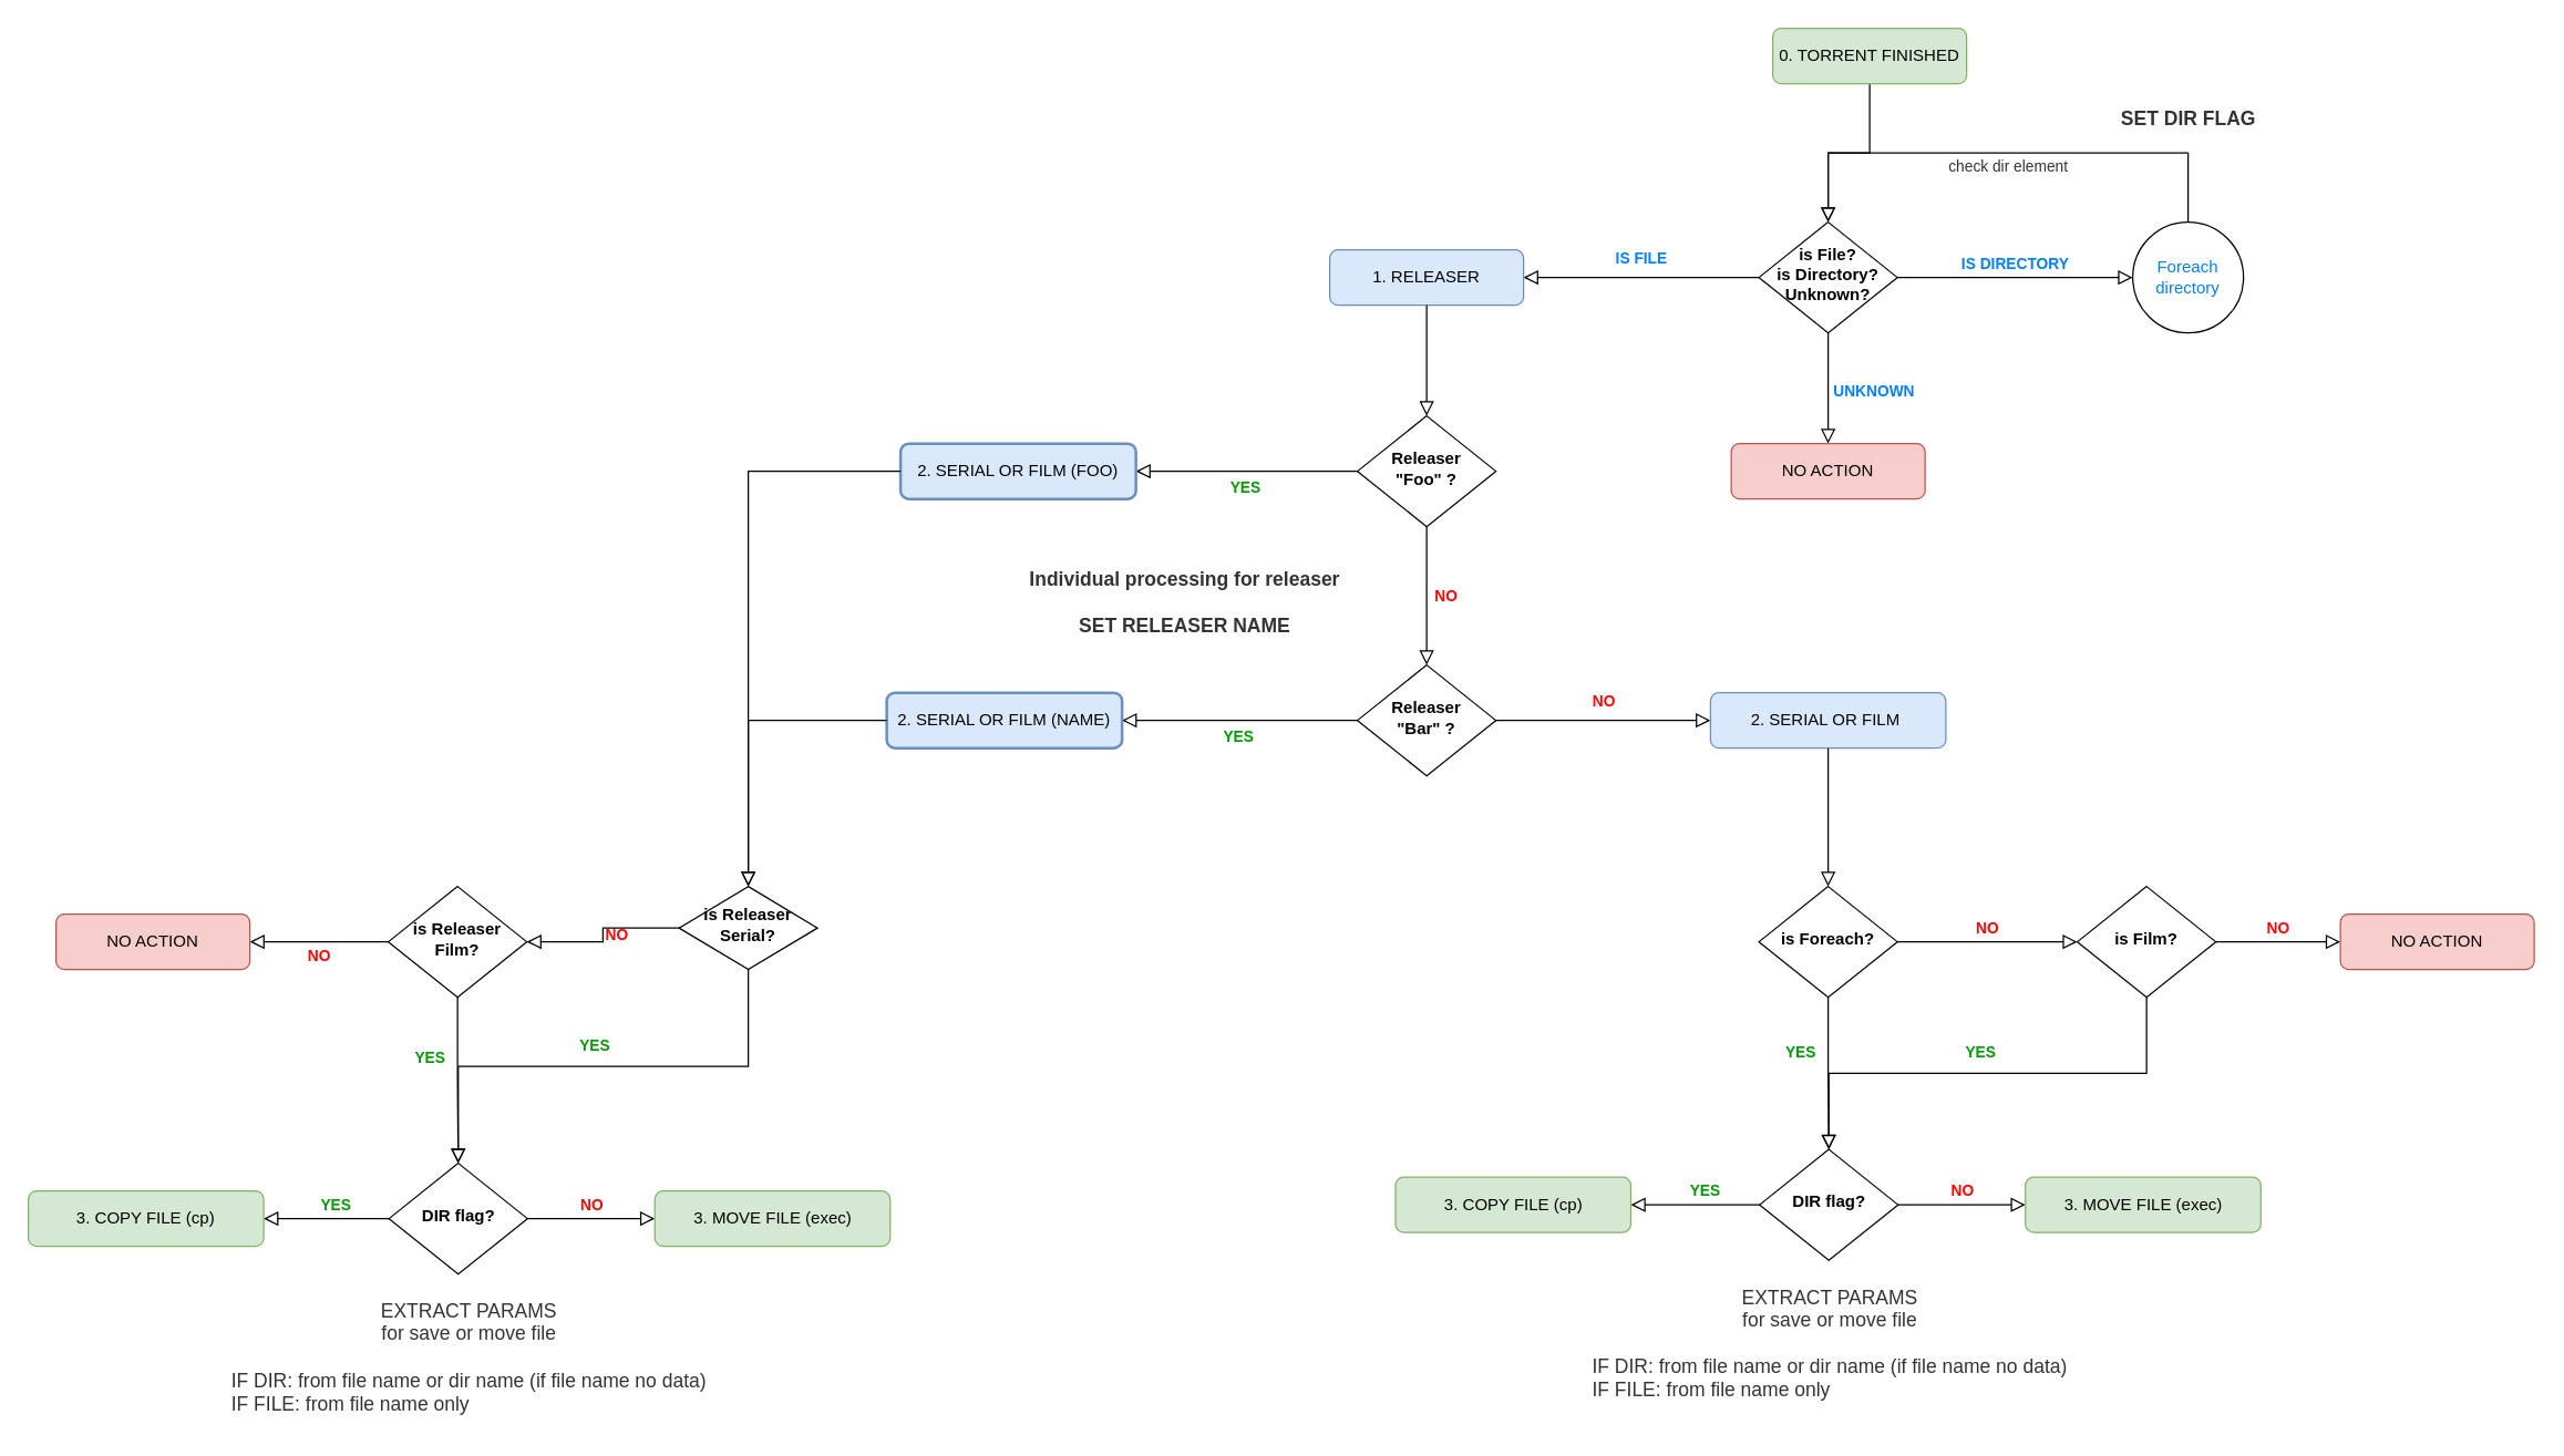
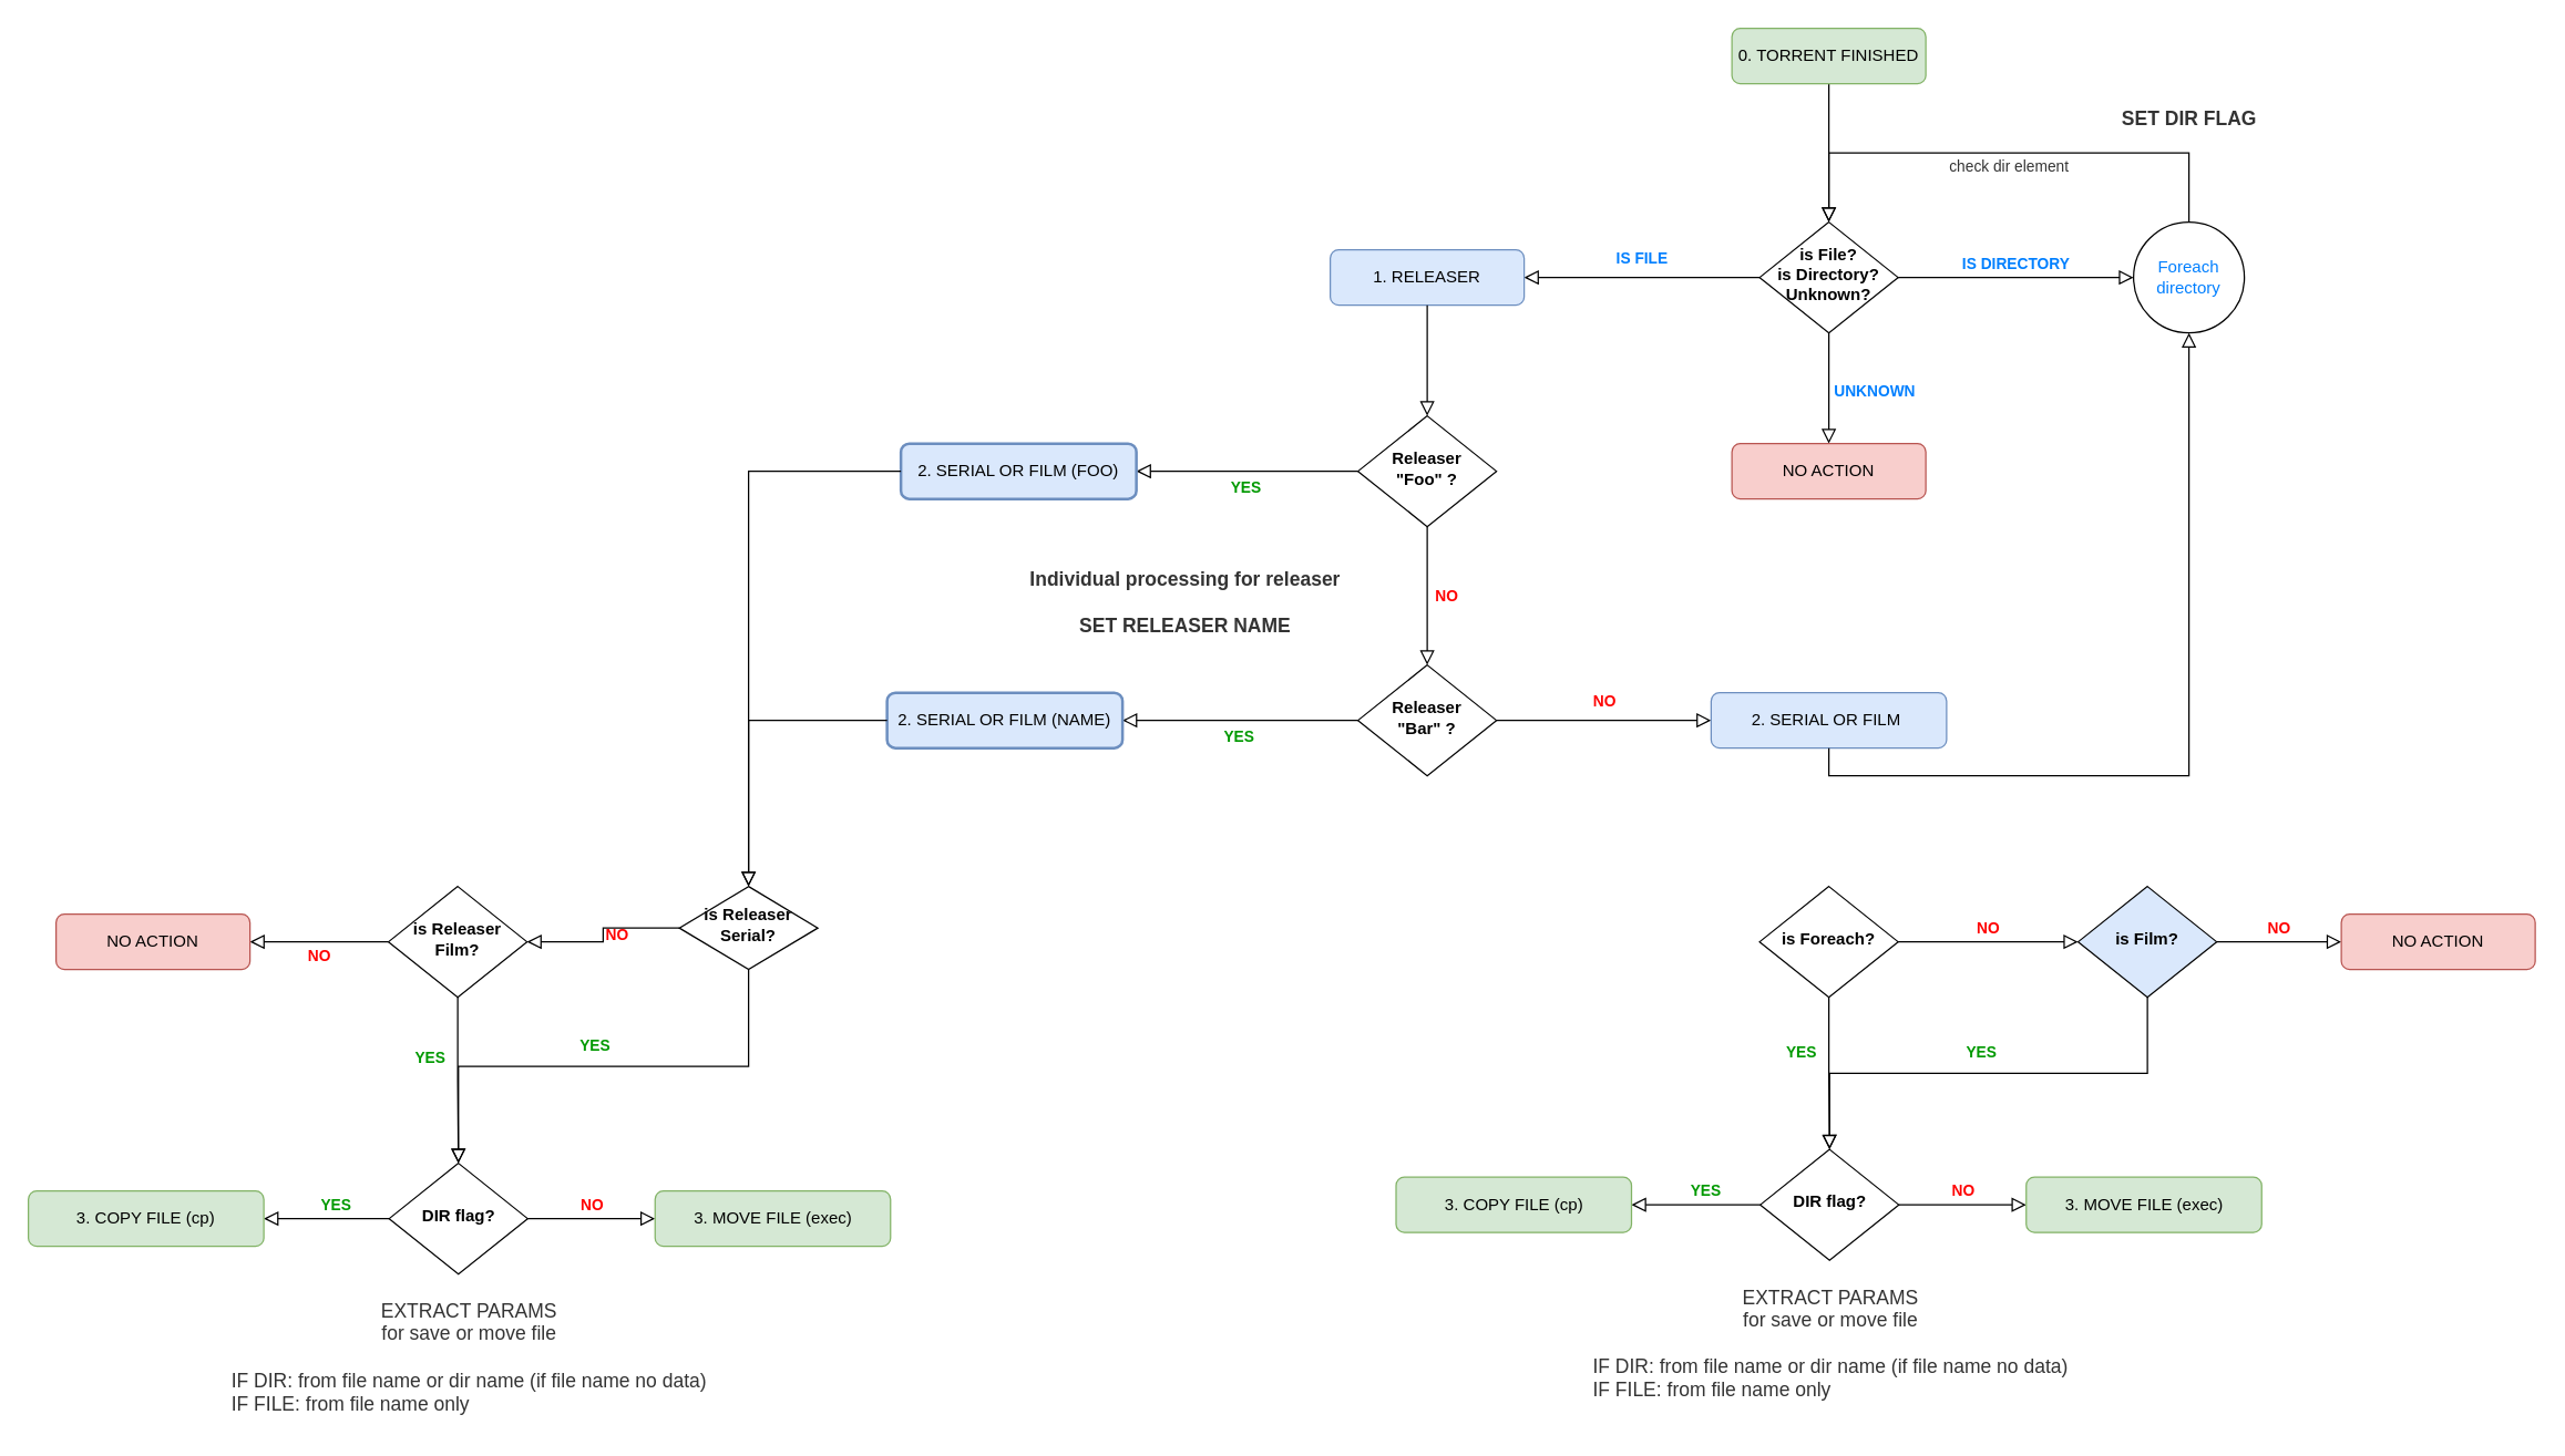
- <mxCell id="3" value="0. TORRENT FINISHED" style="rounded=1;whiteSpace=wrap;html=1;fontSize=12;glass=0;strokeWidth=1;shadow=0;fillColor=#d5e8d4;strokeColor=#82b366;" vertex="1" parent="1"><mxGeometry x="1280" y="20" width="140" height="40" as="geometry" /></mxCell>
+ <mxCell id="3" value="0. TORRENT FINISHED" style="rounded=1;whiteSpace=wrap;html=1;fontSize=12;glass=0;strokeWidth=1;shadow=0;fillColor=#d5e8d4;strokeColor=#82b366;" vertex="1" parent="1"><mxGeometry x="1250" y="20" width="140" height="40" as="geometry" /></mxCell>
- <mxCell id="26" value="" style="rounded=0;html=1;jettySize=auto;orthogonalLoop=1;fontSize=11;endArrow=block;endFill=0;endSize=8;strokeWidth=1;shadow=0;labelBackgroundColor=none;edgeStyle=orthogonalEdgeStyle;exitX=0.5;exitY=1;exitDx=0;exitDy=0;entryX=0.5;entryY=0;entryDx=0;entryDy=0;" edge="1" parent="1" source="24" target="25"><mxGeometry x="-0.25" y="20" relative="1" as="geometry"><mxPoint as="offset" /><mxPoint x="1260" y="600" as="sourcePoint" /><mxPoint x="1130" y="600" as="targetPoint" /></mxGeometry></mxCell>
+ <mxCell id="26" value="" style="rounded=0;html=1;jettySize=auto;orthogonalLoop=1;fontSize=11;endArrow=block;endFill=0;endSize=8;strokeWidth=1;shadow=0;labelBackgroundColor=none;edgeStyle=orthogonalEdgeStyle;exitX=0.5;exitY=1;exitDx=0;exitDy=0;" edge="1" parent="1" source="24" target="12"><mxGeometry x="-0.25" y="20" relative="1" as="geometry"><mxPoint as="offset" /><mxPoint x="1260" y="600" as="sourcePoint" /><mxPoint x="1130" y="600" as="targetPoint" /></mxGeometry></mxCell>
- <mxCell id="29" value="is Film?" style="rhombus;whiteSpace=wrap;html=1;shadow=0;fontFamily=Helvetica;fontSize=12;align=center;strokeWidth=1;spacing=6;spacingTop=-4;fontStyle=1" vertex="1" parent="1"><mxGeometry x="1500" y="640" width="100" height="80" as="geometry" /></mxCell>
+ <mxCell id="29" value="is Film?" style="rhombus;whiteSpace=wrap;html=1;shadow=0;fontFamily=Helvetica;fontSize=12;align=center;strokeWidth=1;spacing=6;spacingTop=-4;fontStyle=1;fillColor=#dae8fc;" vertex="1" parent="1"><mxGeometry x="1500" y="640" width="100" height="80" as="geometry" /></mxCell>
